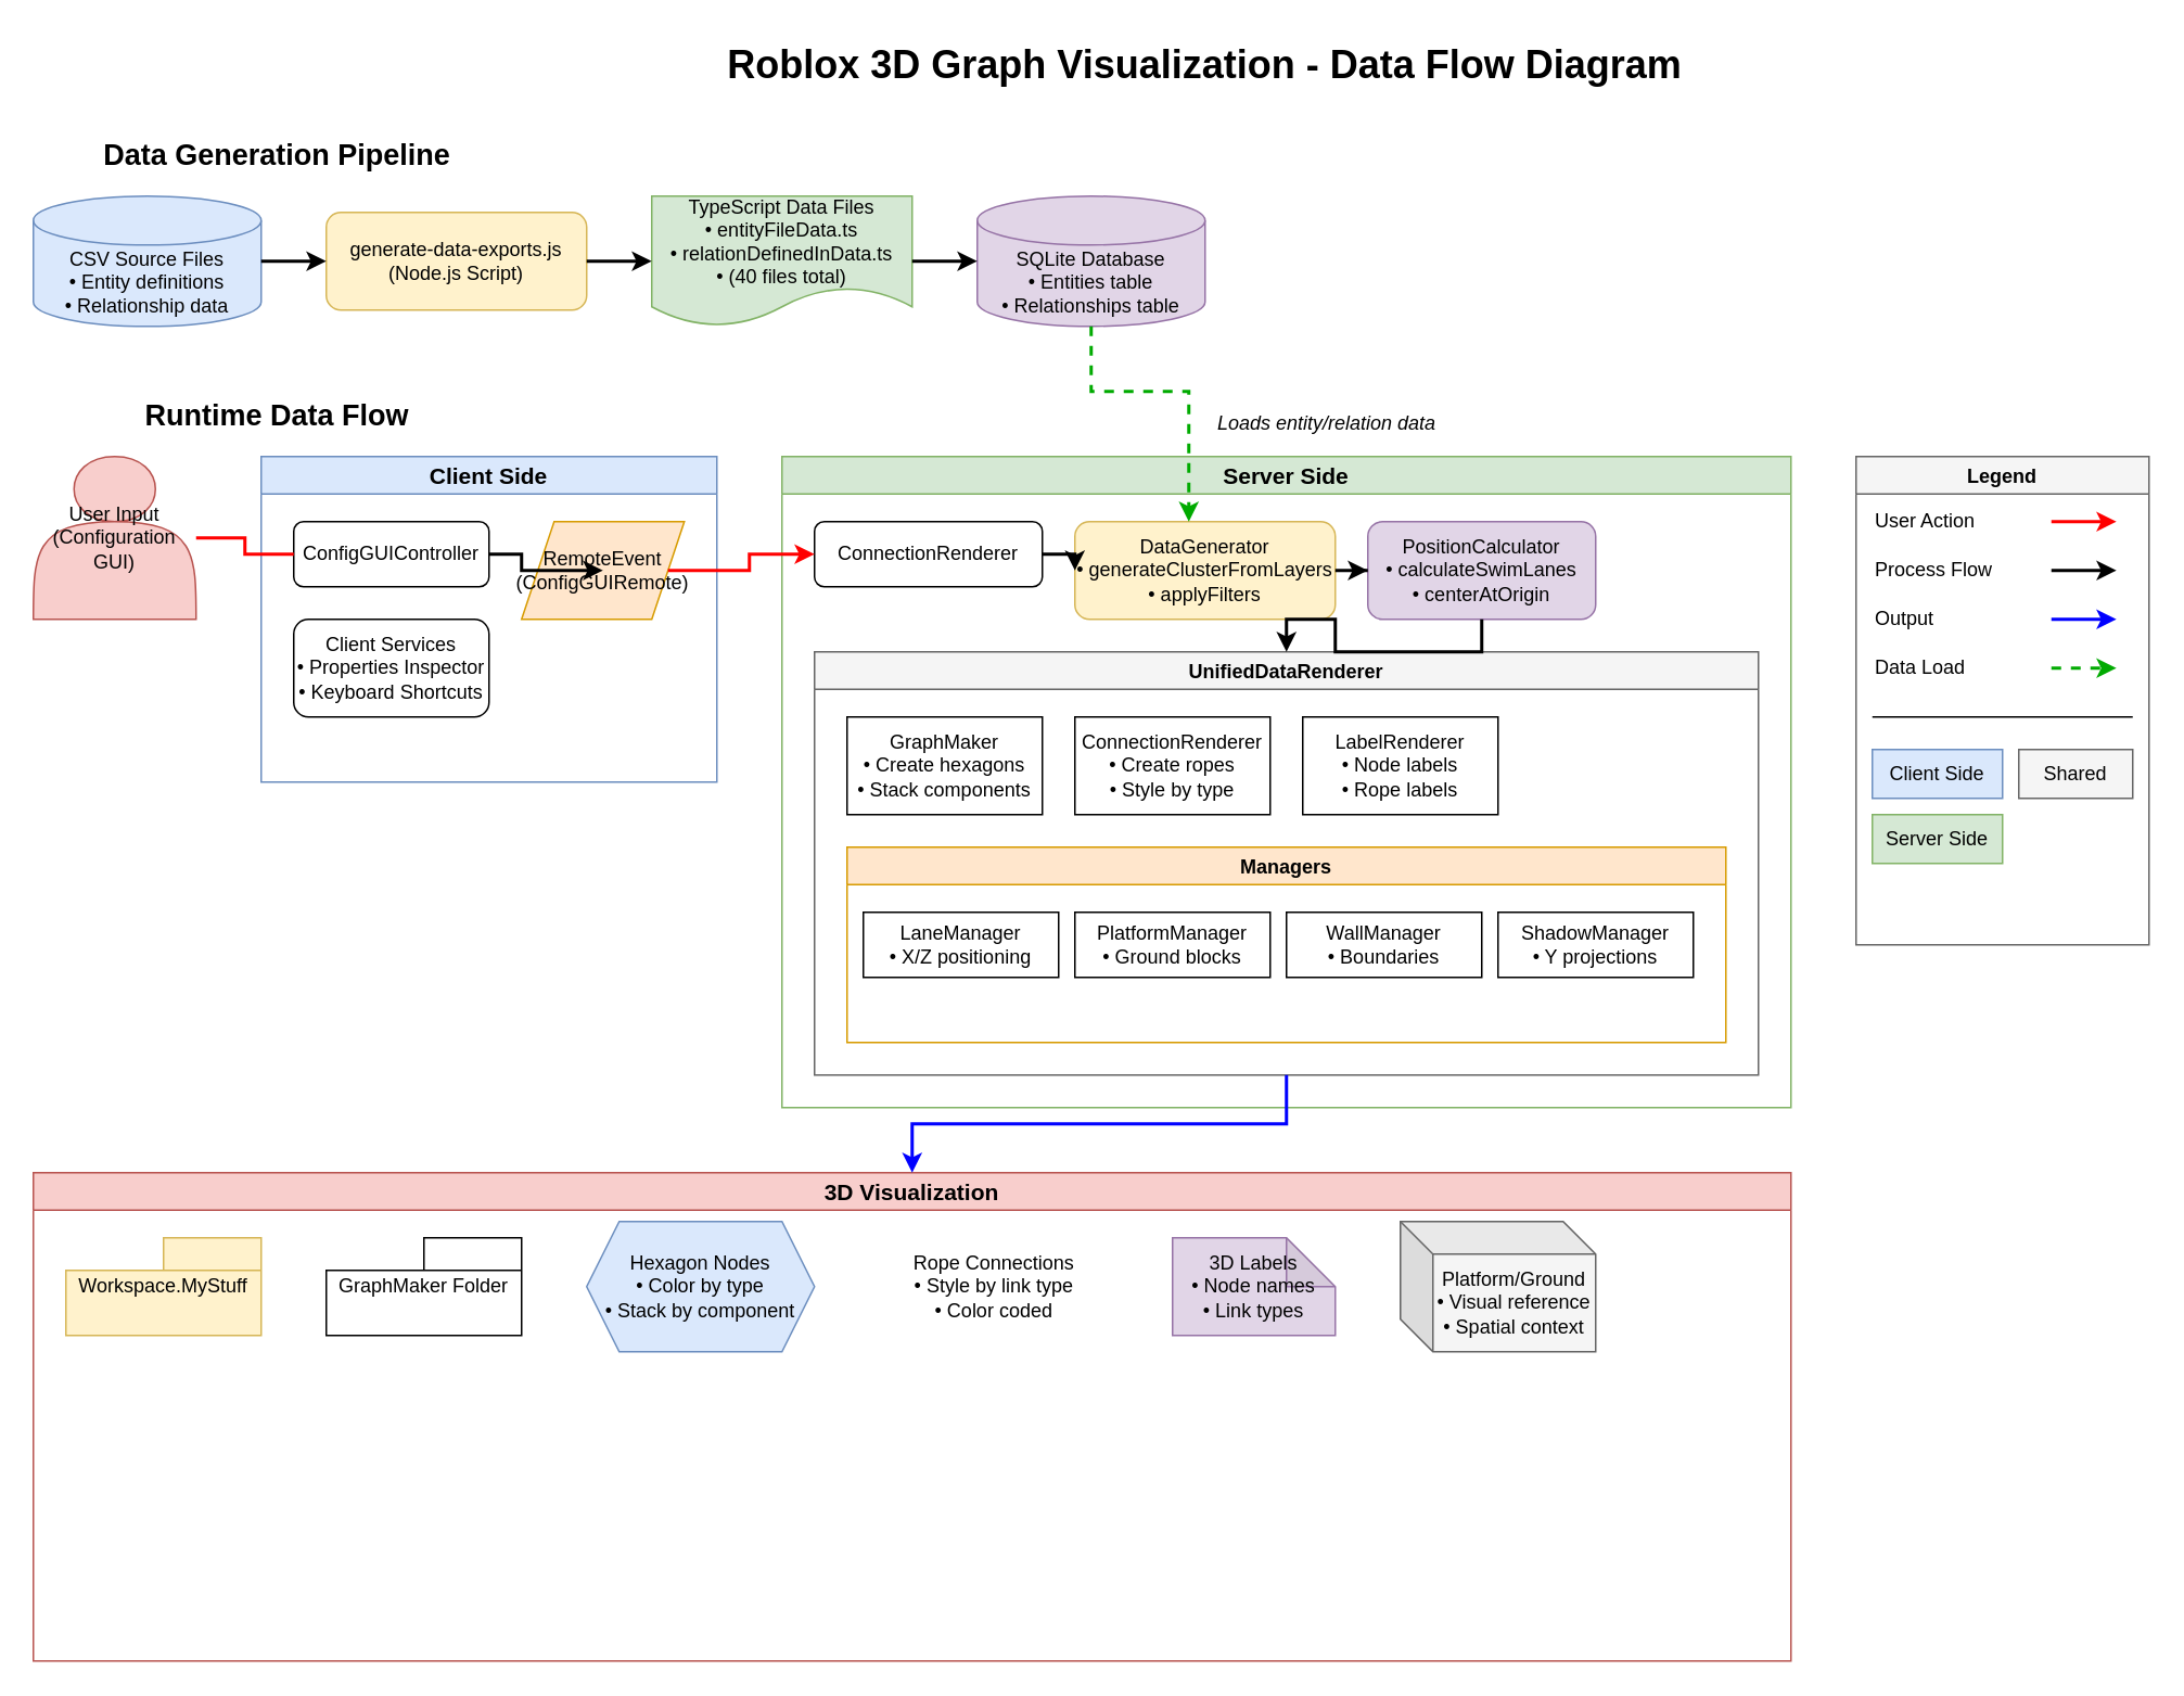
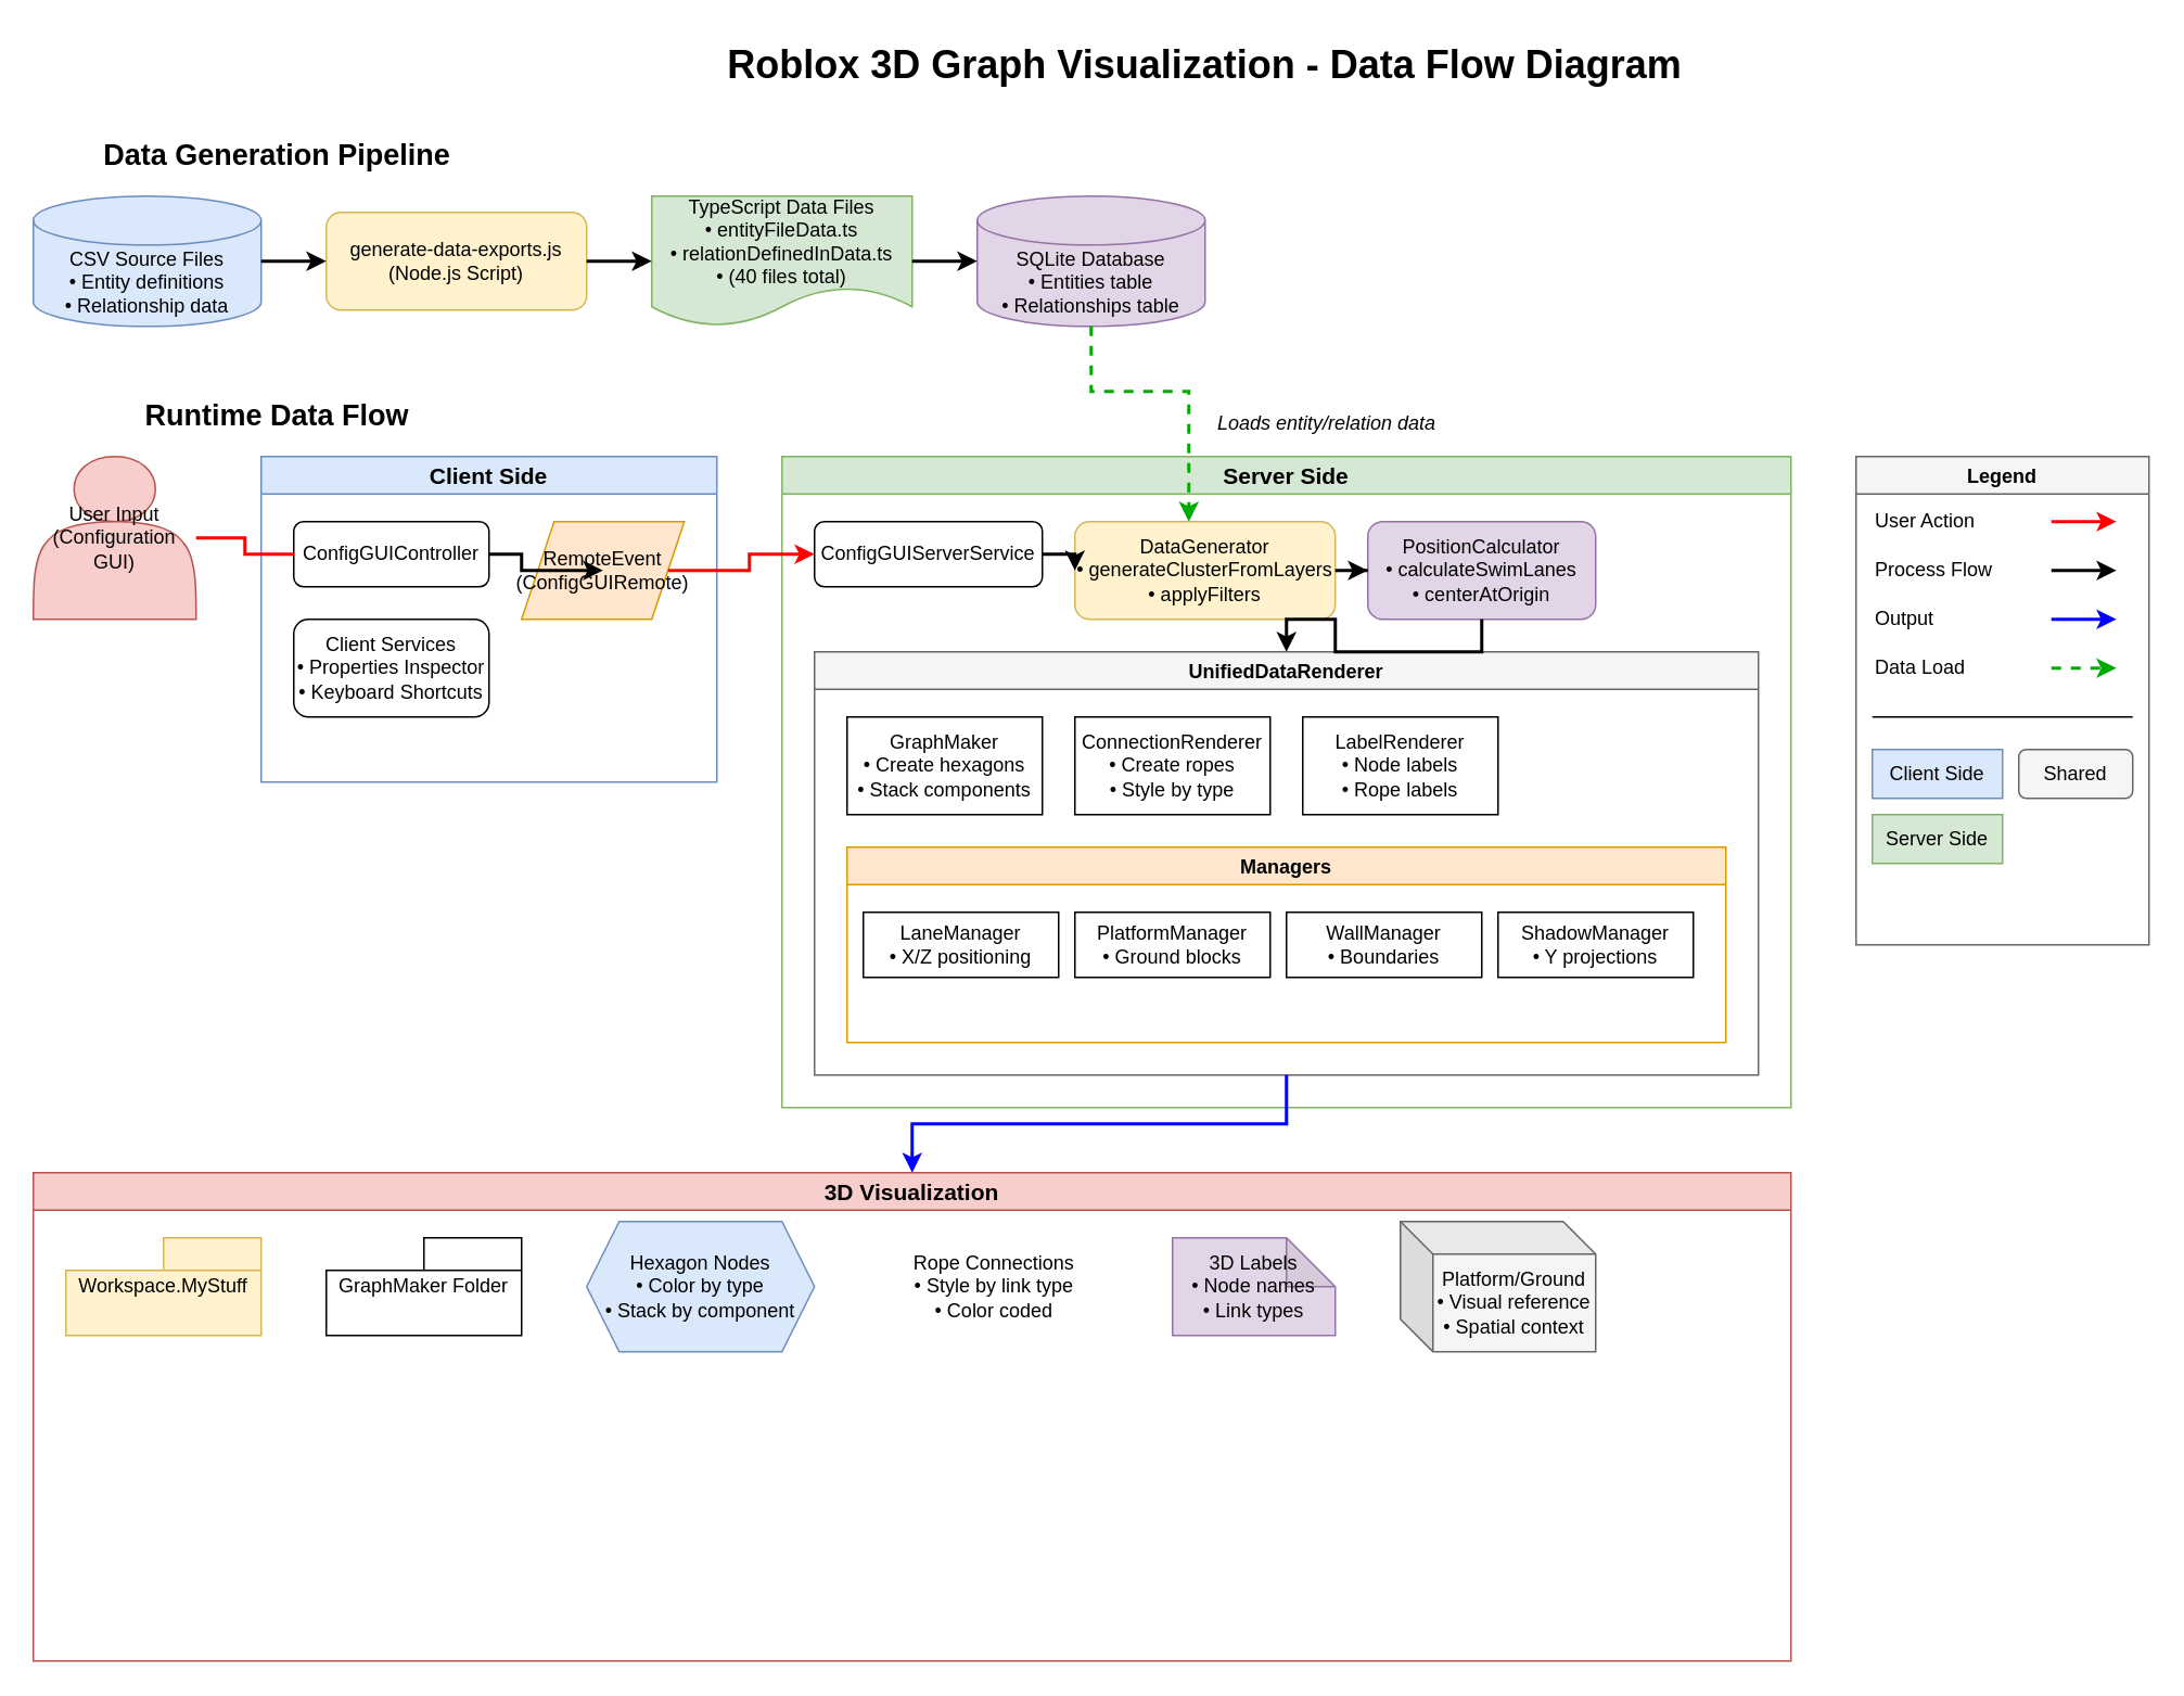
- <mxCell id="18" value="ConnectionRenderer" style="rounded=1;whiteSpace=wrap;html=1;" vertex="1" parent="17"><mxGeometry x="20" y="40" width="140" height="40" as="geometry" /></mxCell>
+ <mxCell id="18" value="ConfigGUIServerService" style="rounded=1;whiteSpace=wrap;html=1;" vertex="1" parent="17"><mxGeometry x="20" y="40" width="140" height="40" as="geometry" /></mxCell>
- <mxCell id="58" value="Shared" style="rounded=0;whiteSpace=wrap;html=1;fillColor=#f5f5f5;strokeColor=#666666;" vertex="1" parent="46"><mxGeometry x="100" y="180" width="70" height="30" as="geometry" /></mxCell>
+ <mxCell id="58" value="Shared" style="whiteSpace=wrap;html=1;fillColor=#f5f5f5;strokeColor=#666666;rounded=1;" vertex="1" parent="46"><mxGeometry x="100" y="180" width="70" height="30" as="geometry" /></mxCell>
